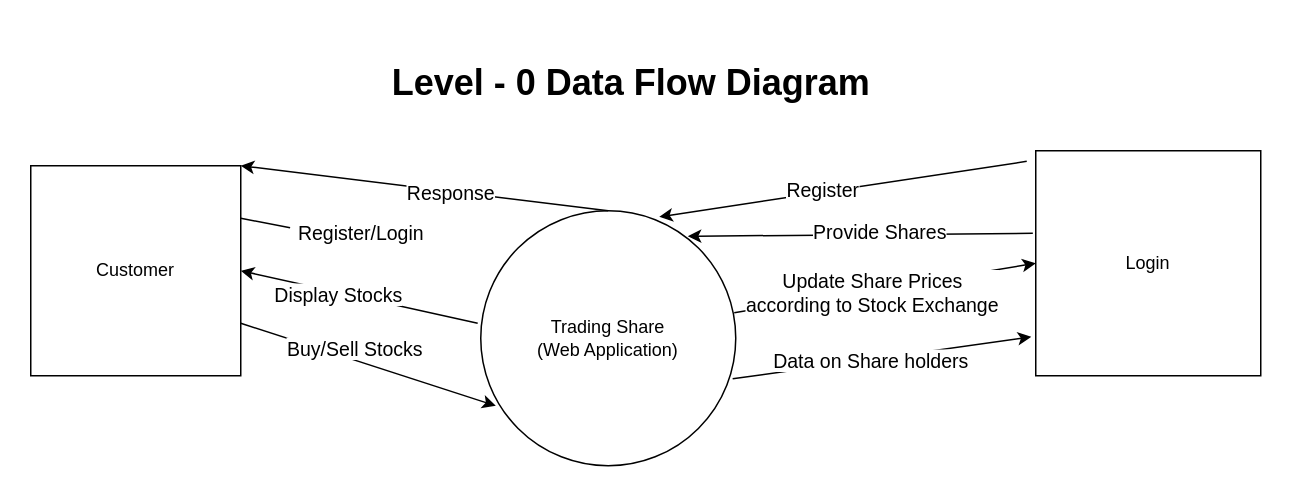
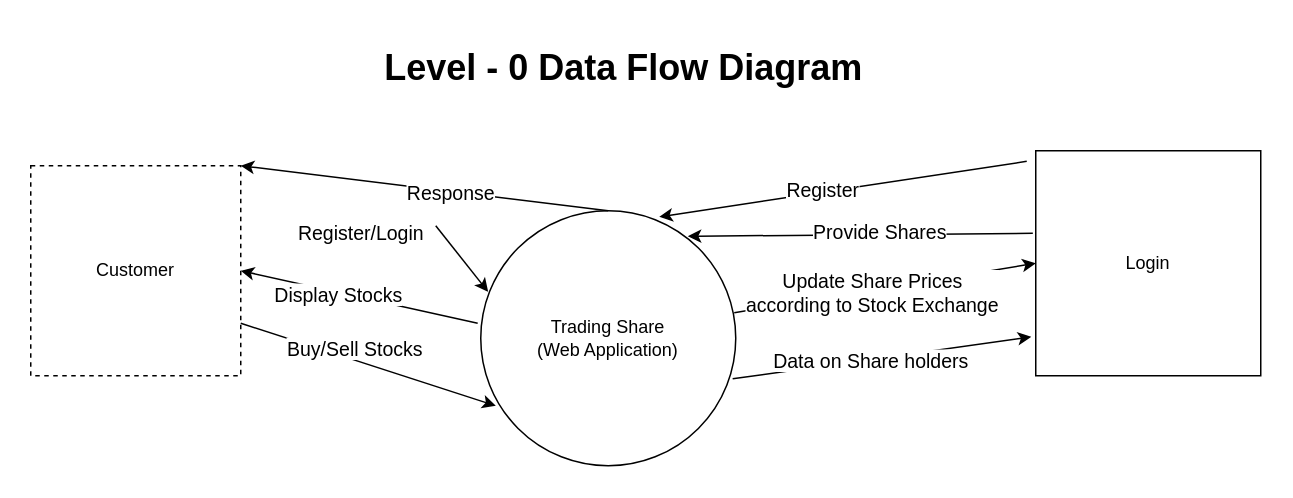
- <mxCell id="22" value="&lt;h1&gt;Level - 0 Data Flow Diagram&lt;/h1&gt;" style="text;html=1;align=center;verticalAlign=middle;resizable=0;points=[];autosize=1;strokeColor=none;fillColor=none;" vertex="1" parent="1"><mxGeometry x="255" y="30" width="330" height="50" as="geometry" /></mxCell>
+ <mxCell id="22" value="&lt;h1&gt;Level - 0 Data Flow Diagram&lt;/h1&gt;" style="text;html=1;align=center;verticalAlign=middle;resizable=0;points=[];autosize=1;strokeColor=none;fillColor=none;" vertex="1" parent="1"><mxGeometry x="250" y="20" width="330" height="50" as="geometry" /></mxCell>
- <mxCell id="7" value="" style="endArrow=none;html=1;rounded=0;exitX=1;exitY=0.25;exitDx=0;exitDy=0;entryX=0.029;entryY=0.318;entryDx=0;entryDy=0;entryPerimeter=0;" parent="1" source="3" target="6" edge="1"><mxGeometry width="50" height="50" relative="1" as="geometry"><mxPoint x="200" y="145" as="sourcePoint" /><mxPoint x="324.93" y="144.06" as="targetPoint" /></mxGeometry></mxCell>
+ <mxCell id="5" value="" style="endArrow=classic;html=1;rounded=0;exitX=1;exitY=0.25;exitDx=0;exitDy=0;entryX=0.029;entryY=0.318;entryDx=0;entryDy=0;entryPerimeter=0;startArrow=none;" parent="1" source="6" target="2" edge="1"><mxGeometry width="50" height="50" relative="1" as="geometry"><mxPoint x="400" y="220" as="sourcePoint" /><mxPoint x="450" y="170" as="targetPoint" /></mxGeometry></mxCell>
- <mxCell id="3" value="Customer" style="whiteSpace=wrap;html=1;aspect=fixed;" parent="1" vertex="1"><mxGeometry x="20" y="110" width="140" height="140" as="geometry" /></mxCell>
+ <mxCell id="3" value="Customer" style="whiteSpace=wrap;html=1;aspect=fixed;dashed=1;" parent="1" vertex="1"><mxGeometry x="20" y="110" width="140" height="140" as="geometry" /></mxCell>
